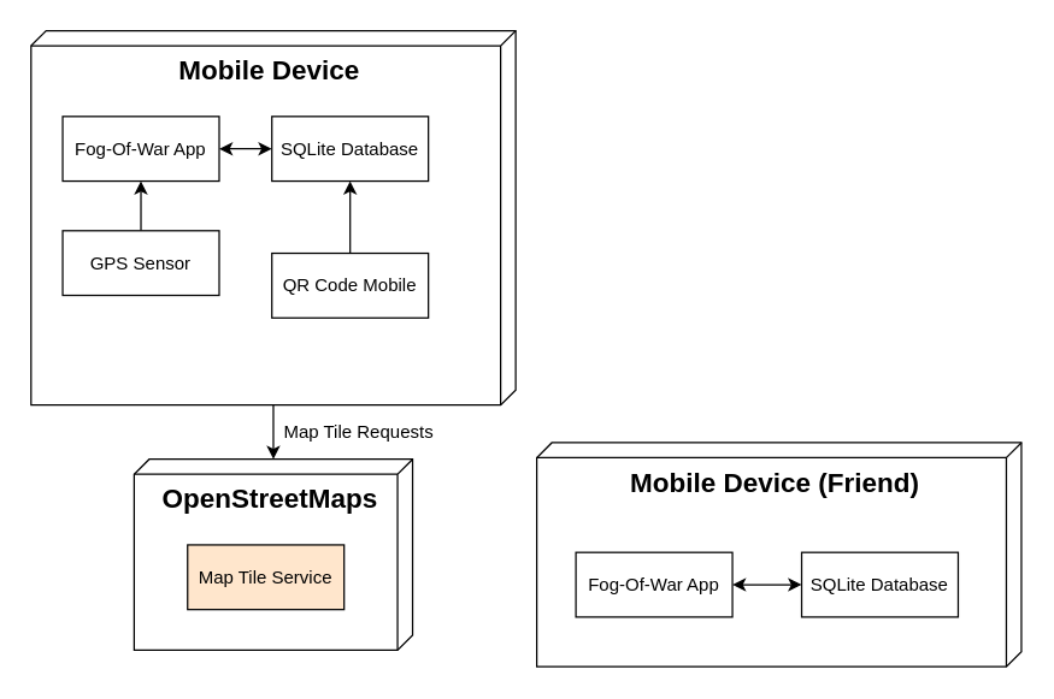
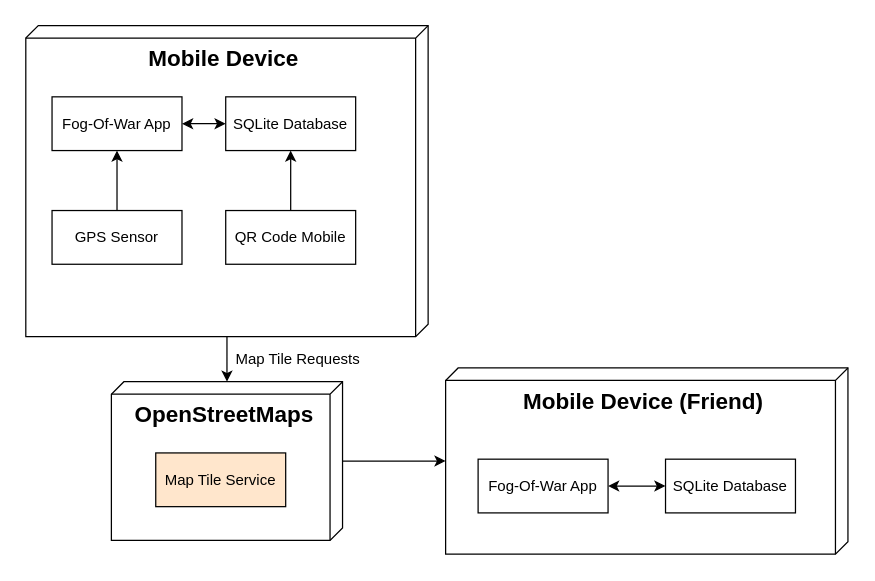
- <mxCell id="10" value="&lt;span&gt;GPS Sensor&lt;/span&gt;" style="html=1;align=center;verticalAlign=middle;dashed=0;whiteSpace=wrap;fontStyle=0" vertex="1" parent="1"><mxGeometry x="41" y="153" width="104" height="43" as="geometry" /></mxCell>
+ <mxCell id="10" value="&lt;span&gt;GPS Sensor&lt;/span&gt;" style="html=1;align=center;verticalAlign=middle;dashed=0;whiteSpace=wrap;fontStyle=0" vertex="1" parent="1"><mxGeometry x="41" y="168" width="104" height="43" as="geometry" /></mxCell>
+ <mxCell id="11" value="" style="edgeStyle=orthogonalEdgeStyle;rounded=0;orthogonalLoop=1;jettySize=auto;html=1;" edge="1" parent="1" source="12" target="14"><mxGeometry relative="1" as="geometry" /></mxCell>
